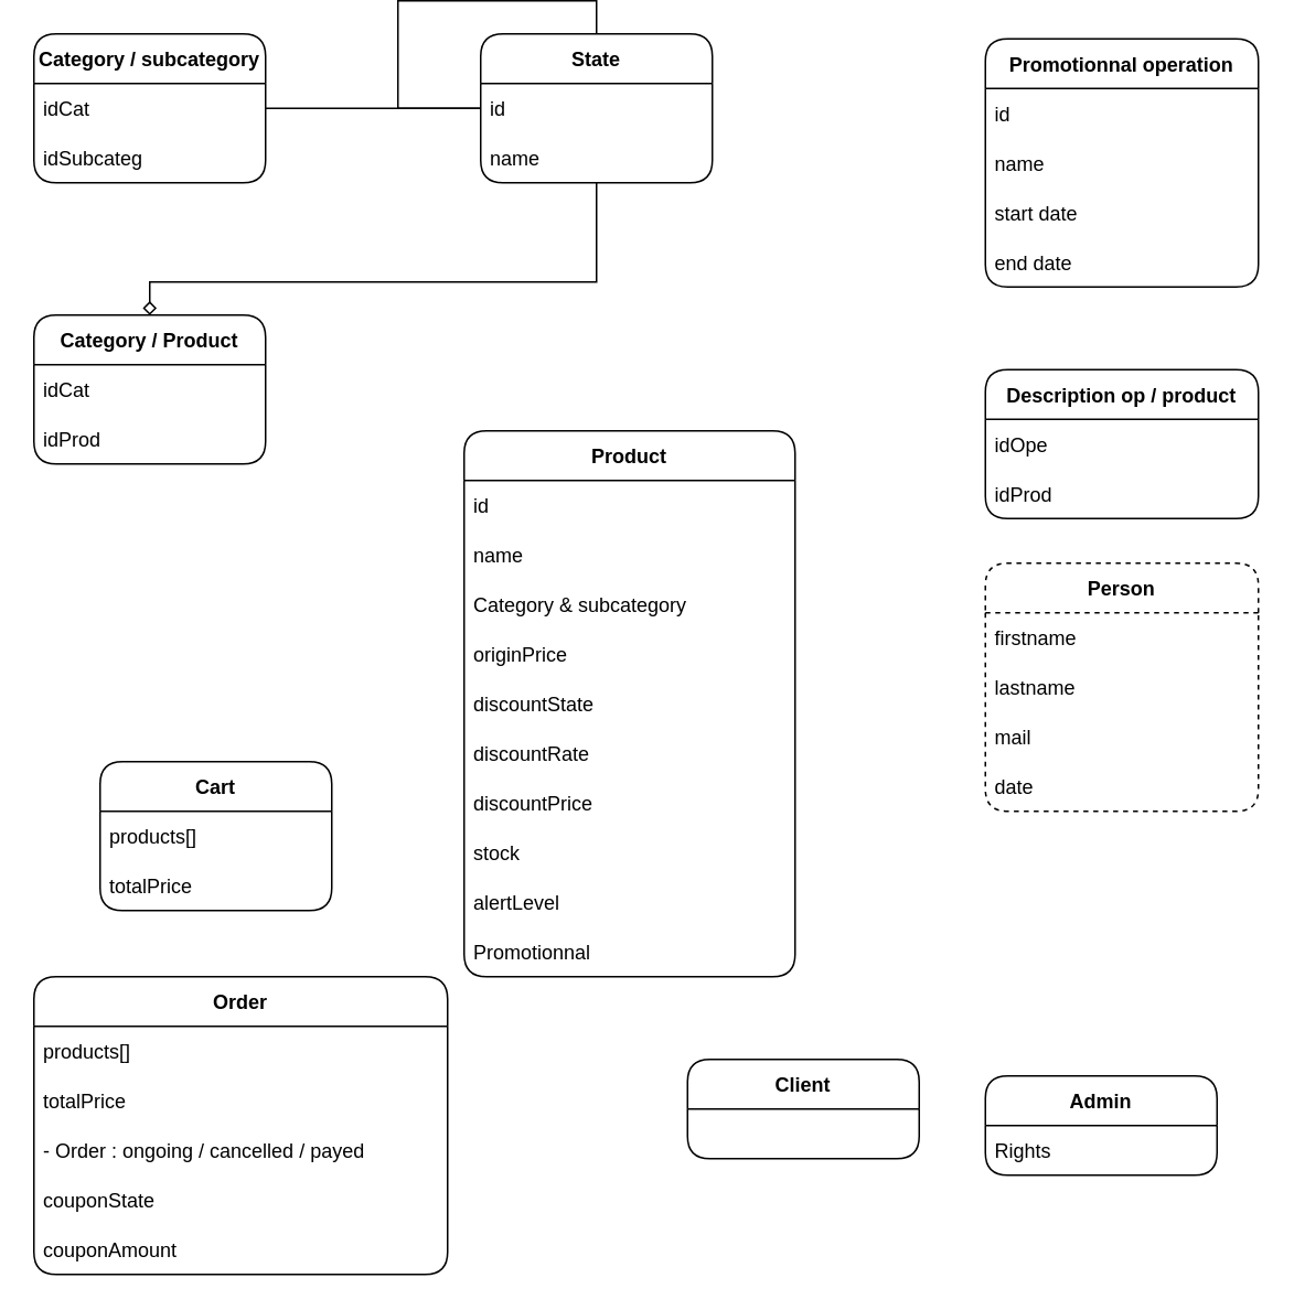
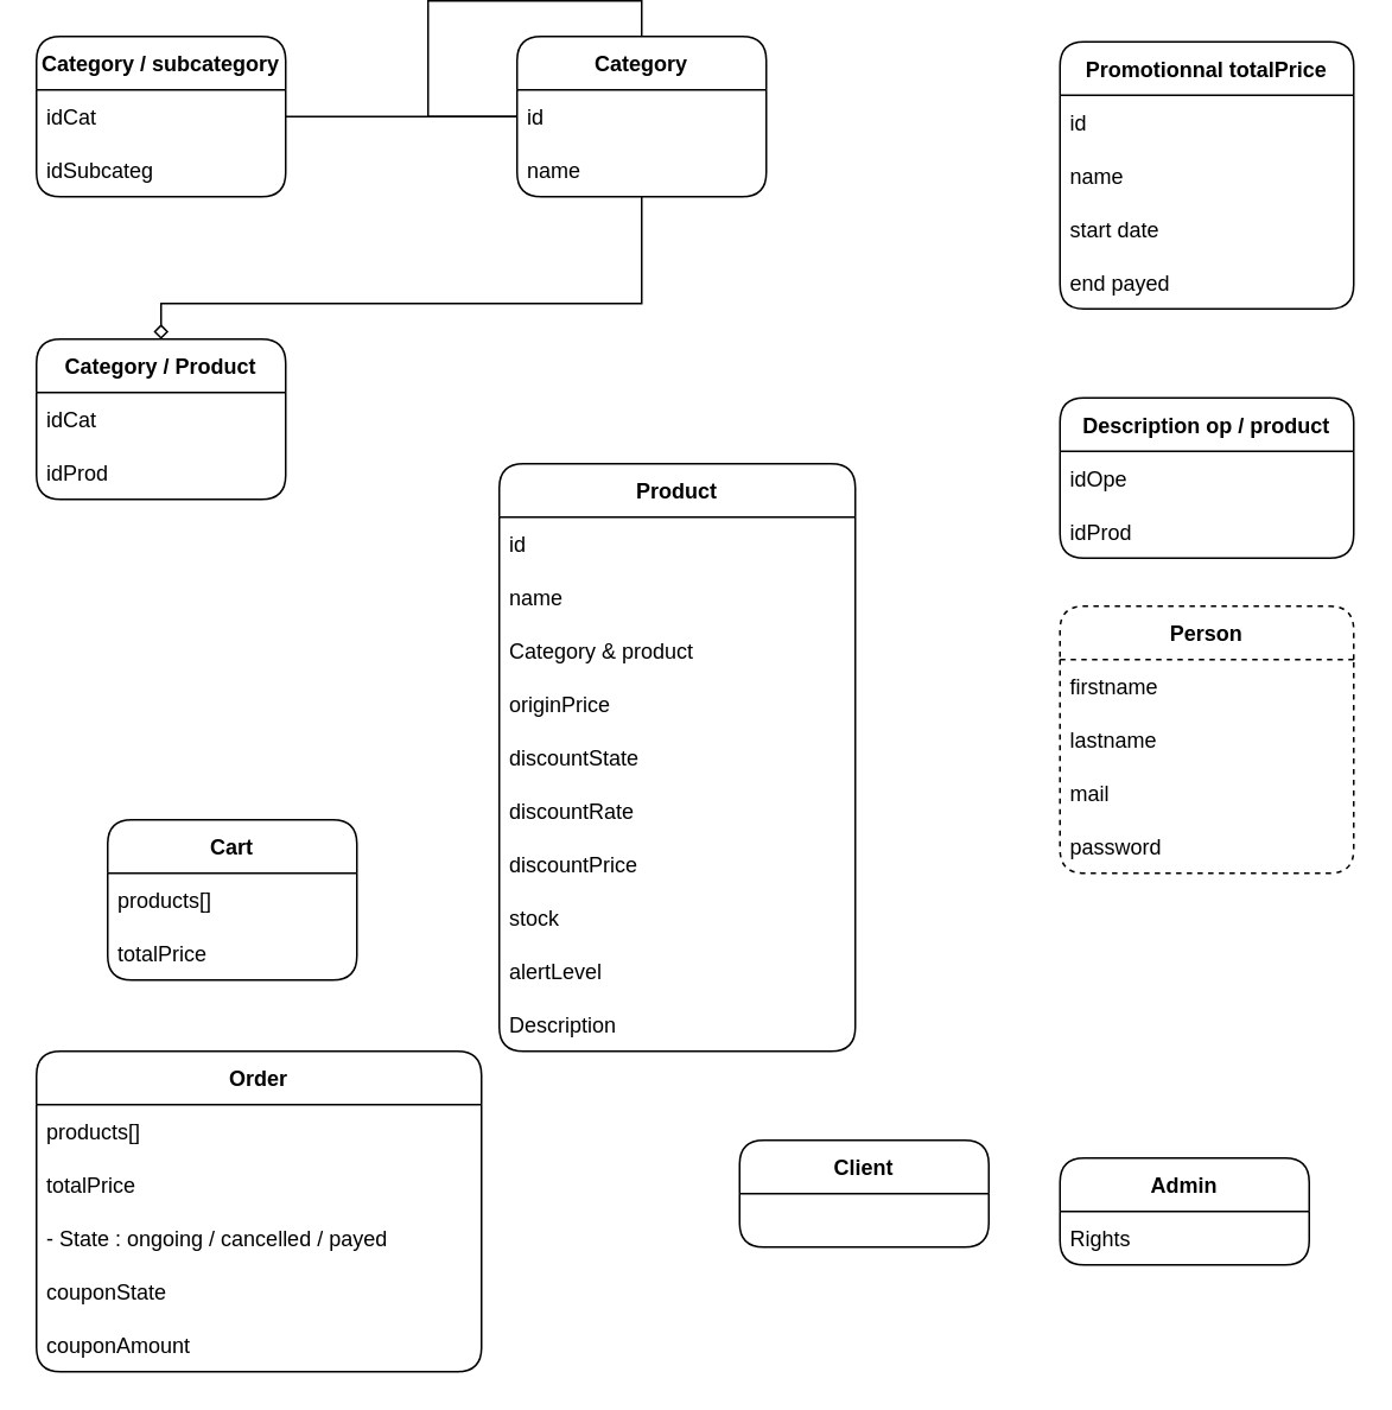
- <mxCell id="7" value="State" style="swimlane;fontStyle=1;childLayout=stackLayout;horizontal=1;startSize=30;horizontalStack=0;resizeParent=1;resizeParentMax=0;resizeLast=0;collapsible=1;marginBottom=0;gradientColor=none;rounded=1;" vertex="1" parent="1"><mxGeometry x="290" y="20" width="140" height="90" as="geometry" /></mxCell>
+ <mxCell id="7" value="Category" style="swimlane;fontStyle=1;childLayout=stackLayout;horizontal=1;startSize=30;horizontalStack=0;resizeParent=1;resizeParentMax=0;resizeLast=0;collapsible=1;marginBottom=0;gradientColor=none;rounded=1;" vertex="1" parent="1"><mxGeometry x="290" y="20" width="140" height="90" as="geometry" /></mxCell>
- <mxCell id="25" value="Promotionnal operation" style="swimlane;fontStyle=1;childLayout=stackLayout;horizontal=1;startSize=30;horizontalStack=0;resizeParent=1;resizeParentMax=0;resizeLast=0;collapsible=1;marginBottom=0;gradientColor=none;rounded=1;" vertex="1" parent="1"><mxGeometry x="595" y="23" width="165" height="150" as="geometry" /></mxCell>
+ <mxCell id="25" value="Promotionnal totalPrice" style="swimlane;fontStyle=1;childLayout=stackLayout;horizontal=1;startSize=30;horizontalStack=0;resizeParent=1;resizeParentMax=0;resizeLast=0;collapsible=1;marginBottom=0;gradientColor=none;rounded=1;" vertex="1" parent="1"><mxGeometry x="595" y="23" width="165" height="150" as="geometry" /></mxCell>
- <mxCell id="29" value="end date" style="text;strokeColor=none;fillColor=none;align=left;verticalAlign=middle;spacingLeft=4;spacingRight=4;overflow=hidden;points=[[0,0.5],[1,0.5]];portConstraint=eastwest;rotatable=0;" vertex="1" parent="25"><mxGeometry y="120" width="165" height="30" as="geometry" /></mxCell>
+ <mxCell id="29" value="end payed" style="text;strokeColor=none;fillColor=none;align=left;verticalAlign=middle;spacingLeft=4;spacingRight=4;overflow=hidden;points=[[0,0.5],[1,0.5]];portConstraint=eastwest;rotatable=0;" vertex="1" parent="25"><mxGeometry y="120" width="165" height="30" as="geometry" /></mxCell>
- <mxCell id="14" value="Category &amp; subcategory" style="text;strokeColor=none;fillColor=none;align=left;verticalAlign=middle;spacingLeft=4;spacingRight=4;overflow=hidden;points=[[0,0.5],[1,0.5]];portConstraint=eastwest;rotatable=0;" vertex="1" parent="11"><mxGeometry y="90" width="200" height="30" as="geometry" /></mxCell>
+ <mxCell id="14" value="Category &amp; product" style="text;strokeColor=none;fillColor=none;align=left;verticalAlign=middle;spacingLeft=4;spacingRight=4;overflow=hidden;points=[[0,0.5],[1,0.5]];portConstraint=eastwest;rotatable=0;" vertex="1" parent="11"><mxGeometry y="90" width="200" height="30" as="geometry" /></mxCell>
- <mxCell id="37" value="date" style="text;strokeColor=none;fillColor=none;align=left;verticalAlign=middle;spacingLeft=4;spacingRight=4;overflow=hidden;points=[[0,0.5],[1,0.5]];portConstraint=eastwest;rotatable=0;" vertex="1" parent="33"><mxGeometry y="120" width="165" height="30" as="geometry" /></mxCell>
+ <mxCell id="37" value="password" style="text;strokeColor=none;fillColor=none;align=left;verticalAlign=middle;spacingLeft=4;spacingRight=4;overflow=hidden;points=[[0,0.5],[1,0.5]];portConstraint=eastwest;rotatable=0;" vertex="1" parent="33"><mxGeometry y="120" width="165" height="30" as="geometry" /></mxCell>
- <mxCell id="21" value="Promotionnal" style="text;strokeColor=none;fillColor=none;align=left;verticalAlign=middle;spacingLeft=4;spacingRight=4;overflow=hidden;points=[[0,0.5],[1,0.5]];portConstraint=eastwest;rotatable=0;" vertex="1" parent="11"><mxGeometry y="300" width="200" height="30" as="geometry" /></mxCell>
+ <mxCell id="21" value="Description" style="text;strokeColor=none;fillColor=none;align=left;verticalAlign=middle;spacingLeft=4;spacingRight=4;overflow=hidden;points=[[0,0.5],[1,0.5]];portConstraint=eastwest;rotatable=0;" vertex="1" parent="11"><mxGeometry y="300" width="200" height="30" as="geometry" /></mxCell>
- <mxCell id="44" value="- Order : ongoing / cancelled / payed" style="text;strokeColor=none;fillColor=none;align=left;verticalAlign=middle;spacingLeft=4;spacingRight=4;overflow=hidden;points=[[0,0.5],[1,0.5]];portConstraint=eastwest;rotatable=0;" vertex="1" parent="41"><mxGeometry y="90" width="250" height="30" as="geometry" /></mxCell>
+ <mxCell id="44" value="- State : ongoing / cancelled / payed" style="text;strokeColor=none;fillColor=none;align=left;verticalAlign=middle;spacingLeft=4;spacingRight=4;overflow=hidden;points=[[0,0.5],[1,0.5]];portConstraint=eastwest;rotatable=0;" vertex="1" parent="41"><mxGeometry y="90" width="250" height="30" as="geometry" /></mxCell>
